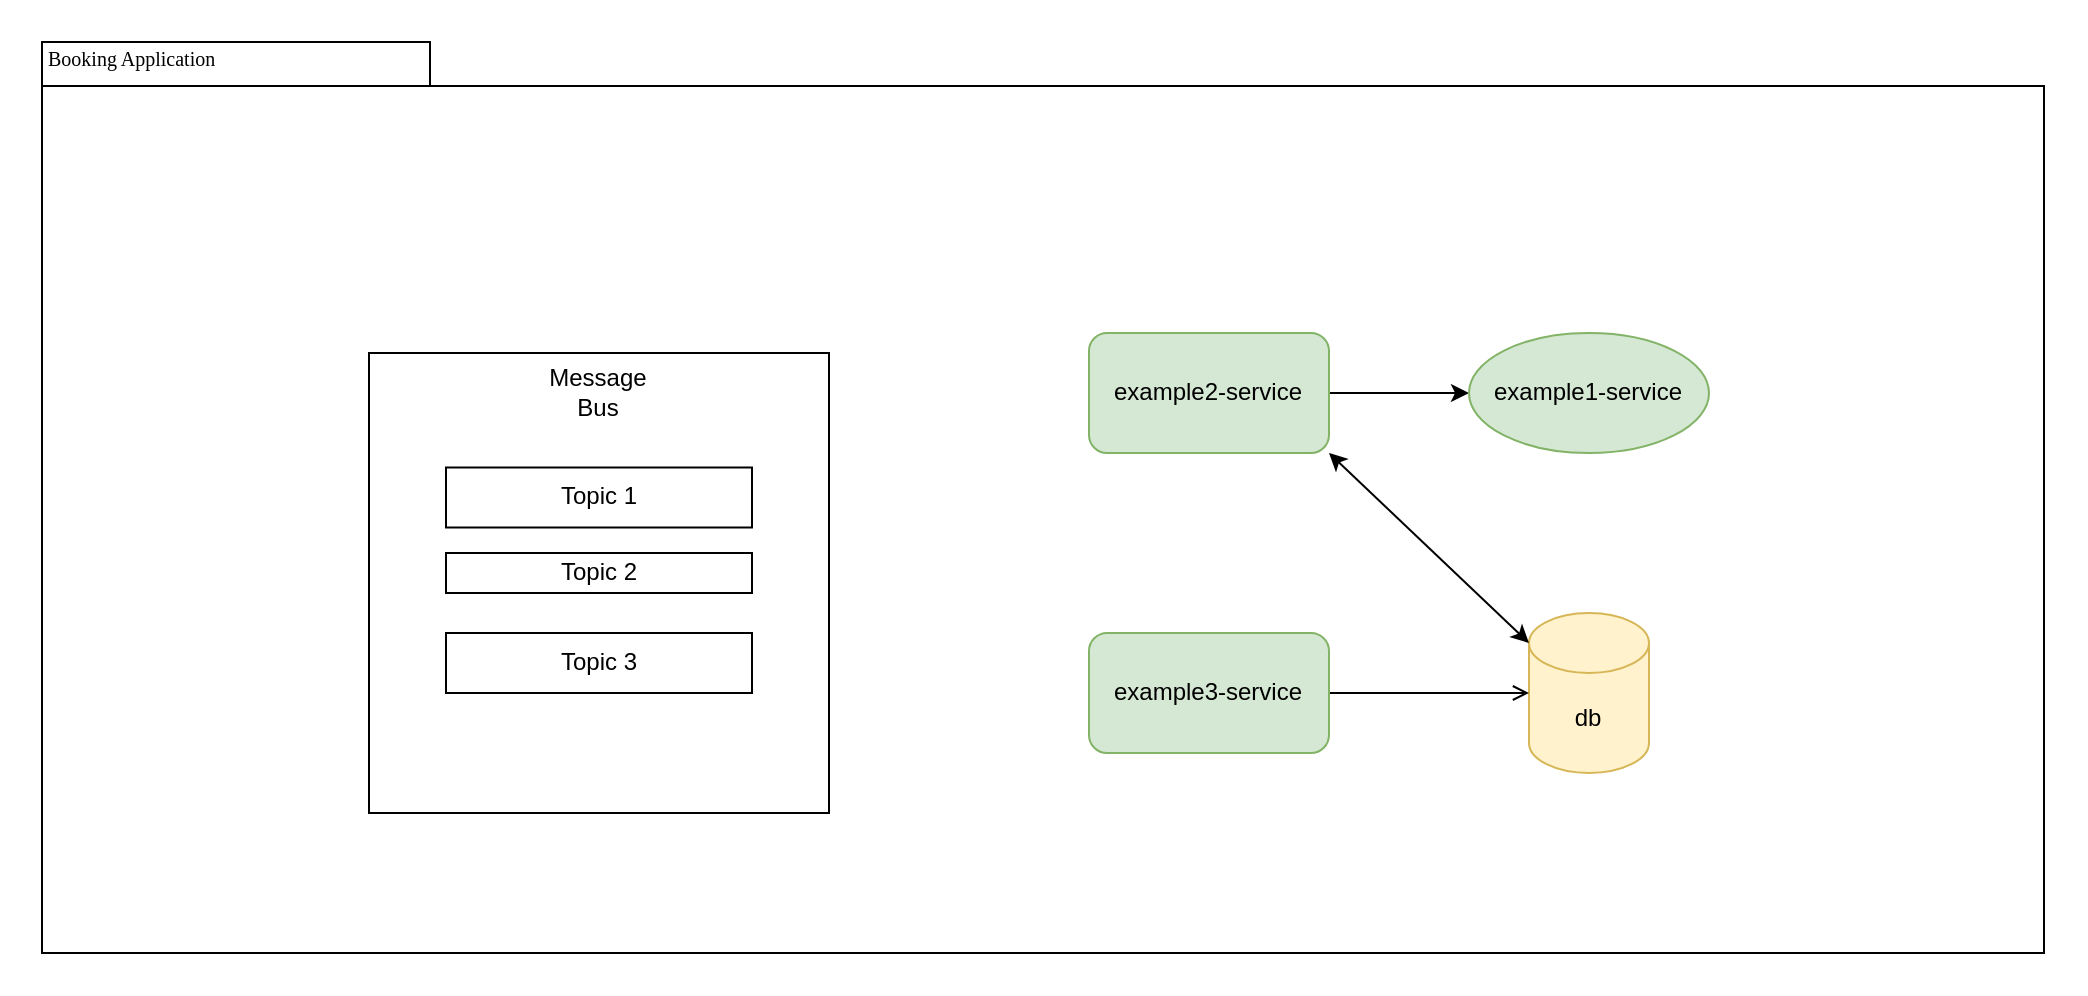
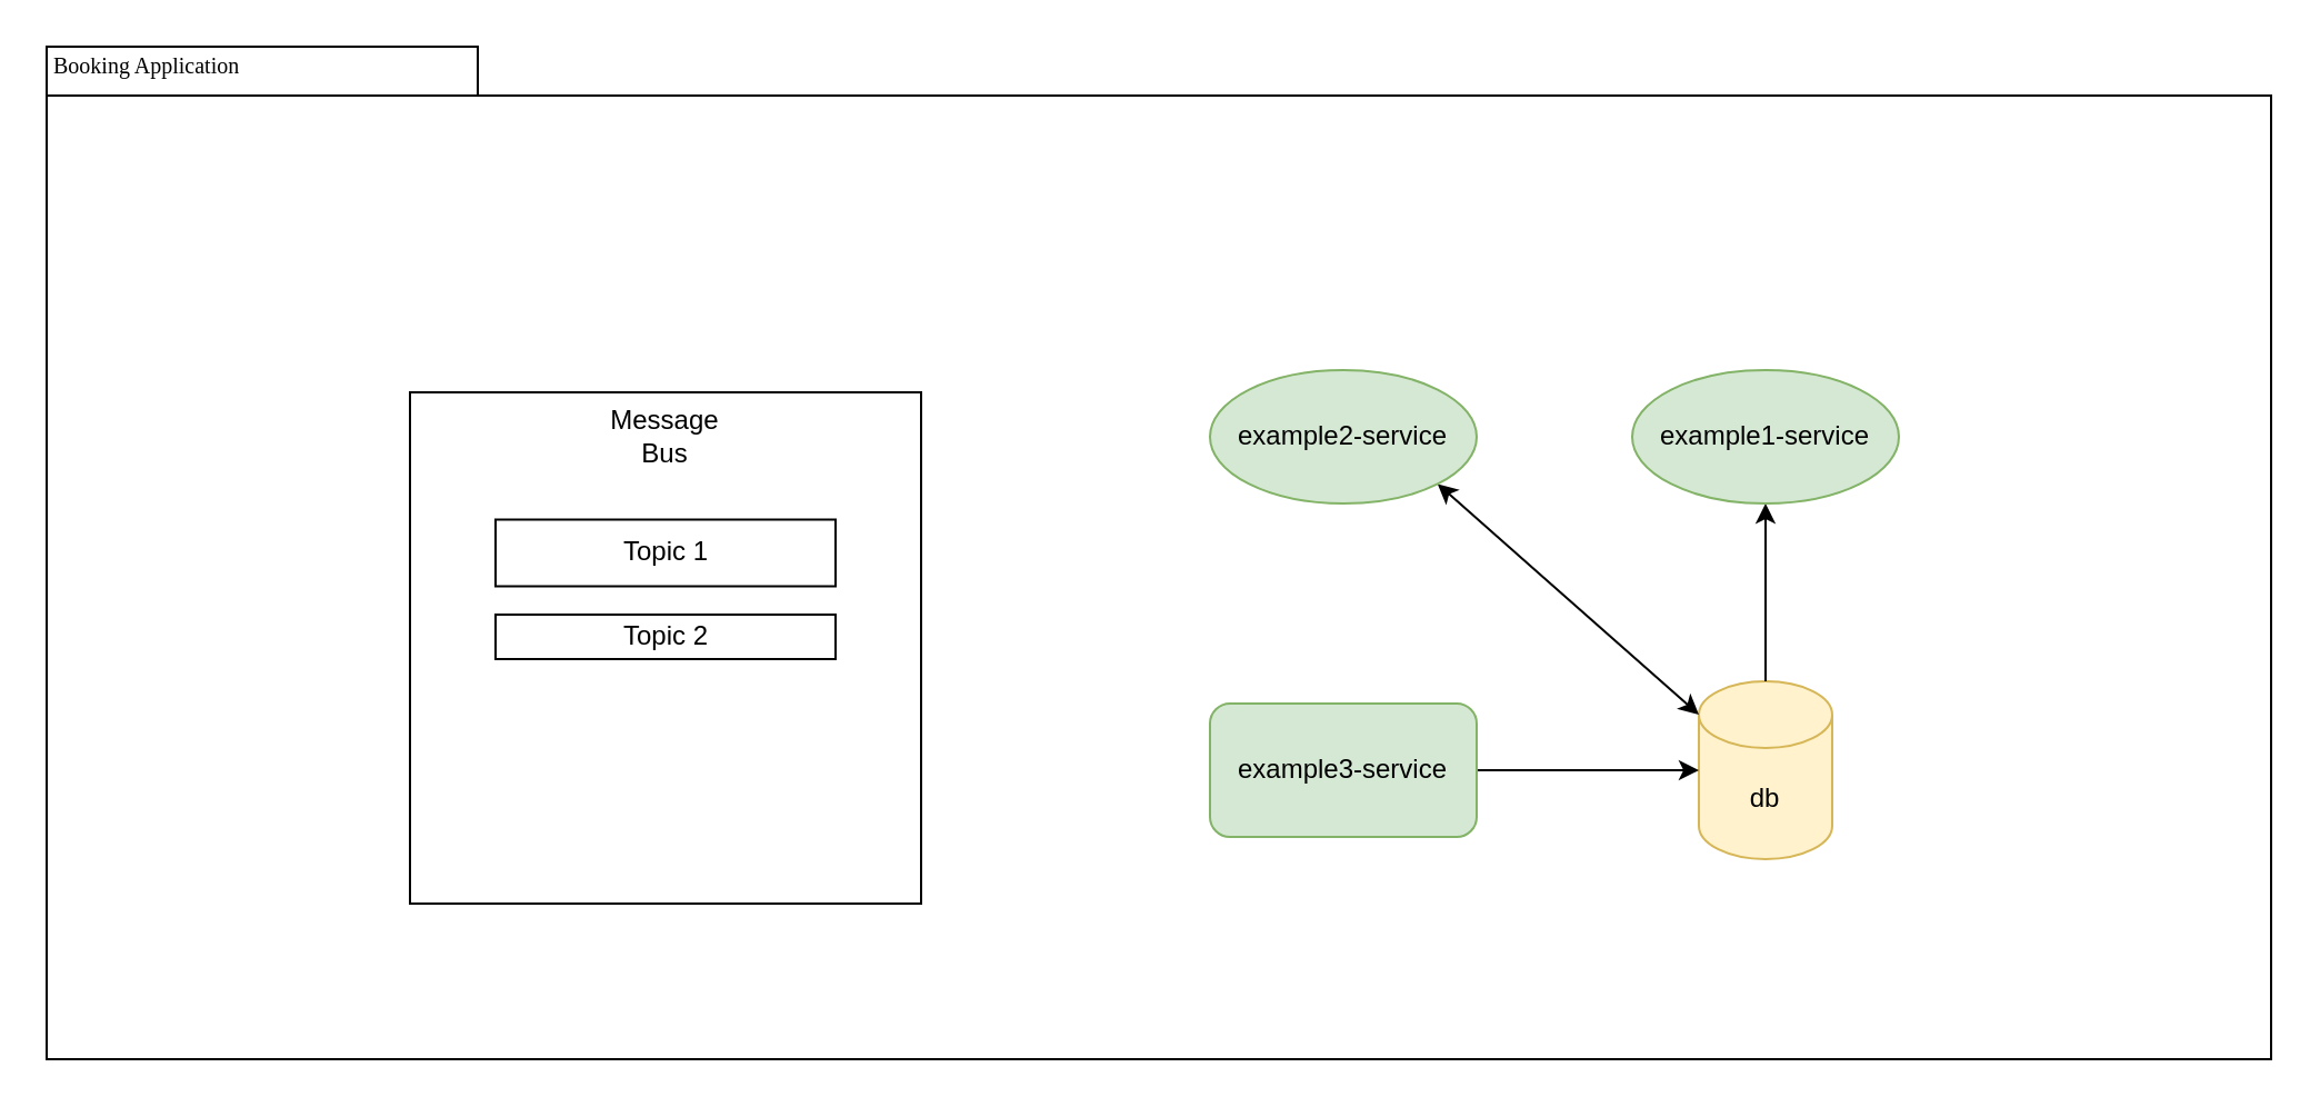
- <mxCell id="9" value="example2-service" style="rounded=1;whiteSpace=wrap;html=1;fillColor=#d5e8d4;strokeColor=#82b366;" vertex="1" parent="1"><mxGeometry x="544" y="166" width="120" height="60" as="geometry" /></mxCell>
+ <mxCell id="9" value="example2-service" style="ellipse;whiteSpace=wrap;html=1;fillColor=#d5e8d4;strokeColor=#82b366;" vertex="1" parent="1"><mxGeometry x="544" y="166" width="120" height="60" as="geometry" /></mxCell>
- <mxCell id="6" style="rounded=0;orthogonalLoop=1;jettySize=auto;html=1;startArrow=classic;startFill=1;endArrow=none;endFill=0;" edge="1" parent="1" source="7" target="9"><mxGeometry relative="1" as="geometry" /></mxCell>
+ <mxCell id="6" style="rounded=0;orthogonalLoop=1;jettySize=auto;html=1;entryX=0.5;entryY=0;entryDx=0;entryDy=0;entryPerimeter=0;startArrow=classic;startFill=1;endArrow=none;endFill=0;" edge="1" parent="1" source="7" target="5"><mxGeometry relative="1" as="geometry" /></mxCell>
- <mxCell id="15" value="Topic 3" style="rounded=0;whiteSpace=wrap;html=1;" vertex="1" parent="1"><mxGeometry x="222.5" y="316" width="153" height="30" as="geometry" /></mxCell>
- <mxCell id="10" style="edgeStyle=none;rounded=0;orthogonalLoop=1;jettySize=auto;html=1;entryX=0;entryY=0.5;entryDx=0;entryDy=0;entryPerimeter=0;startArrow=none;startFill=0;endArrow=open;" edge="1" parent="1" source="11" target="5"><mxGeometry relative="1" as="geometry" /></mxCell>
+ <mxCell id="10" style="edgeStyle=none;rounded=0;orthogonalLoop=1;jettySize=auto;html=1;entryX=0;entryY=0.5;entryDx=0;entryDy=0;entryPerimeter=0;startArrow=none;startFill=0;" edge="1" parent="1" source="11" target="5"><mxGeometry relative="1" as="geometry" /></mxCell>
